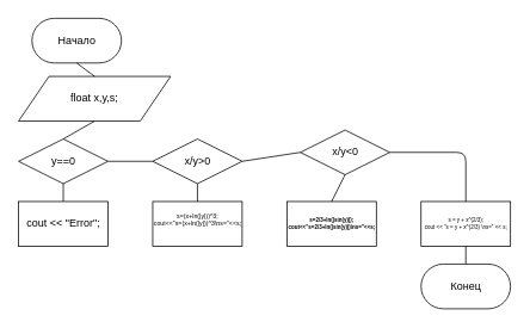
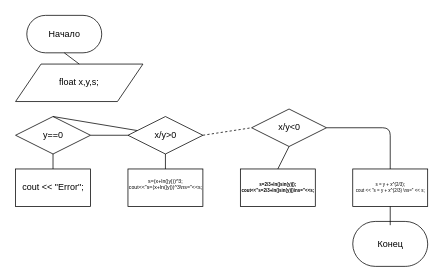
- <mxCell id="6" value="" style="endArrow=none;html=1;entryX=0.5;entryY=1;entryDx=0;entryDy=0;exitX=0.5;exitY=0;exitDx=0;exitDy=0;" edge="1" parent="1" source="5" target="3"><mxGeometry width="50" height="50" relative="1" as="geometry"><mxPoint x="20" y="275" as="sourcePoint" /><mxPoint x="70" y="225" as="targetPoint" /></mxGeometry></mxCell>
+ <mxCell id="6" value="" style="endArrow=none;html=1;exitX=0.5;exitY=0;exitDx=0;exitDy=0;" edge="1" parent="1" source="5" target="10"><mxGeometry width="50" height="50" relative="1" as="geometry"><mxPoint x="20" y="275" as="sourcePoint" /><mxPoint x="70" y="225" as="targetPoint" /></mxGeometry></mxCell>
- <mxCell id="14" value="" style="endArrow=none;html=1;fontSize=7;entryX=0;entryY=0.5;entryDx=0;entryDy=0;exitX=1;exitY=0.5;exitDx=0;exitDy=0;" edge="1" parent="1" source="10" target="13"><mxGeometry width="50" height="50" relative="1" as="geometry"><mxPoint x="50" y="345" as="sourcePoint" /><mxPoint x="100" y="295" as="targetPoint" /></mxGeometry></mxCell>
+ <mxCell id="14" value="" style="endArrow=none;html=1;fontSize=7;entryX=0;entryY=0.5;entryDx=0;entryDy=0;exitX=1;exitY=0.5;exitDx=0;exitDy=0;dashed=1;" edge="1" parent="1" source="10" target="13"><mxGeometry width="50" height="50" relative="1" as="geometry"><mxPoint x="50" y="345" as="sourcePoint" /><mxPoint x="100" y="295" as="targetPoint" /></mxGeometry></mxCell>
- <mxCell id="19" value="Конец" style="html=1;dashed=0;whitespace=wrap;shape=mxgraph.dfd.start" vertex="1" parent="1"><mxGeometry x="470" y="295" width="100" height="50" as="geometry" /></mxCell>
+ <mxCell id="19" value="Конец" style="html=1;dashed=0;whitespace=wrap;shape=mxgraph.dfd.start" vertex="1" parent="1"><mxGeometry x="470" y="295" width="100" height="60" as="geometry" /></mxCell>
